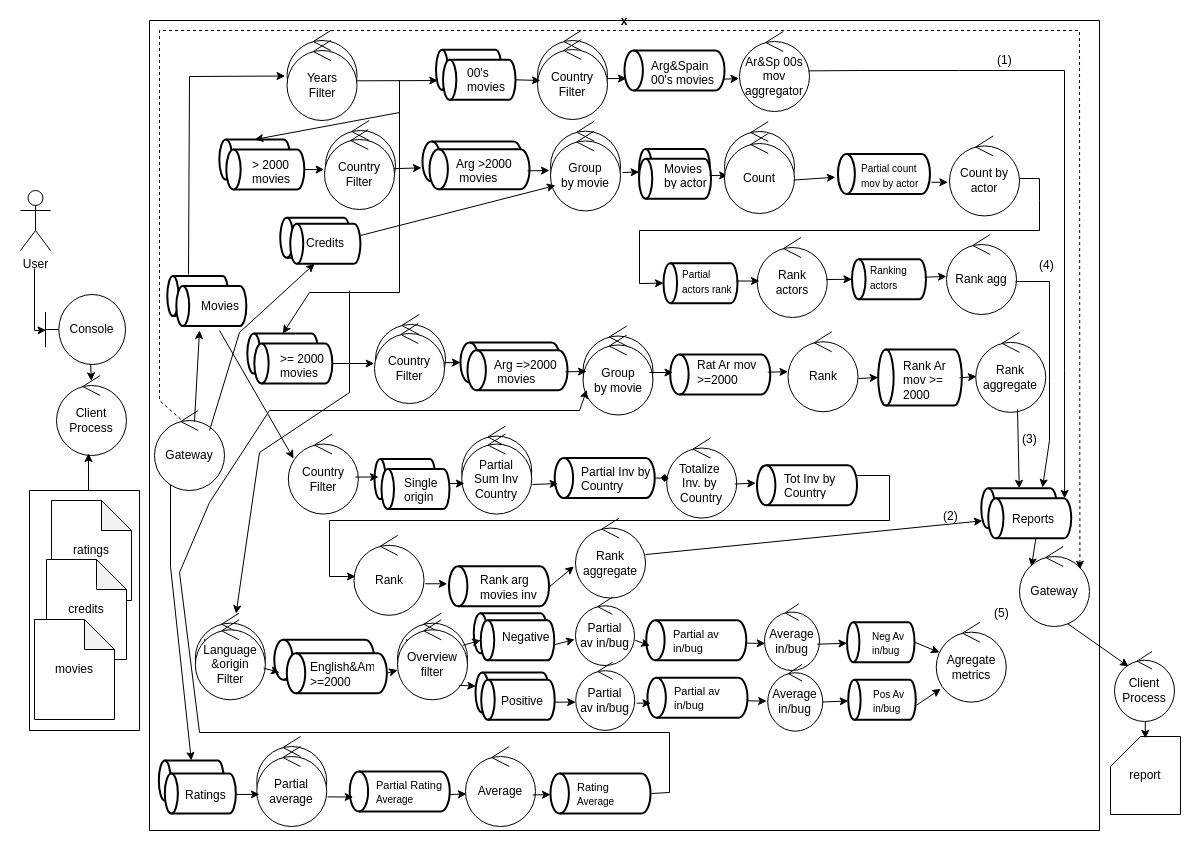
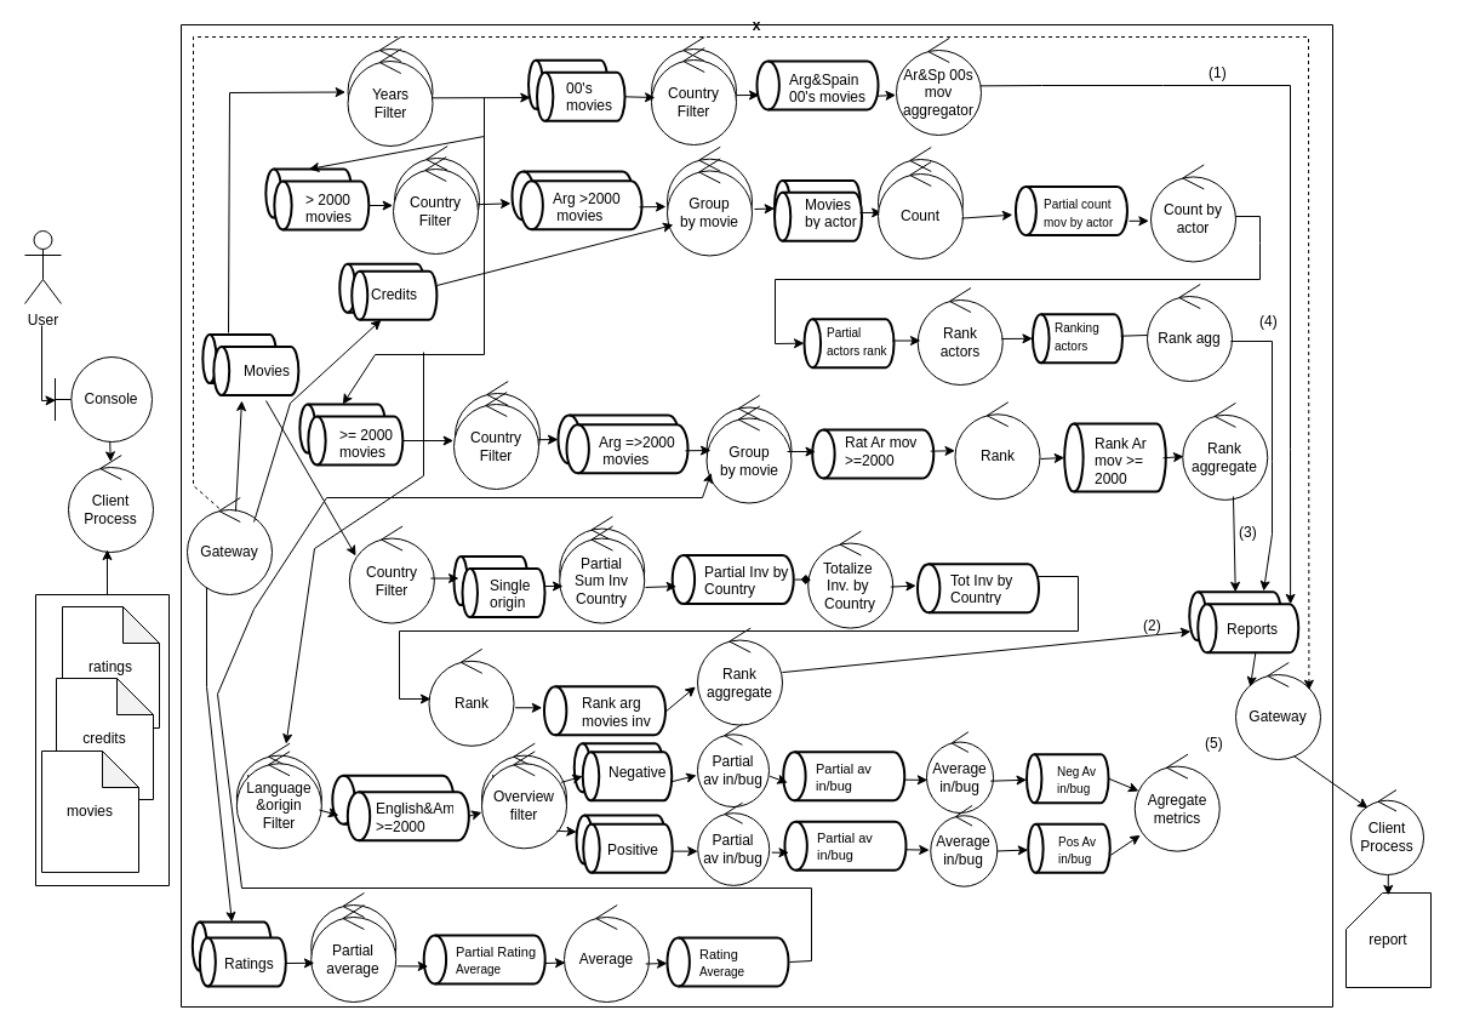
- <mxCell id="100" value="" style="endArrow=classic;html=1;rounded=0;exitX=1;exitY=0.5;exitDx=0;exitDy=0;entryX=0;entryY=0.525;entryDx=0;entryDy=0;entryPerimeter=0;" parent="2" source="98" target="95" edge="1"><mxGeometry width="50" height="50" relative="1" as="geometry"><mxPoint x="440" y="360" as="sourcePoint" /><mxPoint x="790" y="257" as="targetPoint" /></mxGeometry></mxCell>
+ <mxCell id="100" value="" style="endArrow=none;html=1;rounded=0;exitX=1;exitY=0.5;exitDx=0;exitDy=0;entryX=0;entryY=0.525;entryDx=0;entryDy=0;entryPerimeter=0;" parent="2" source="98" target="95" edge="1"><mxGeometry width="50" height="50" relative="1" as="geometry"><mxPoint x="440" y="360" as="sourcePoint" /><mxPoint x="790" y="257" as="targetPoint" /></mxGeometry></mxCell>
